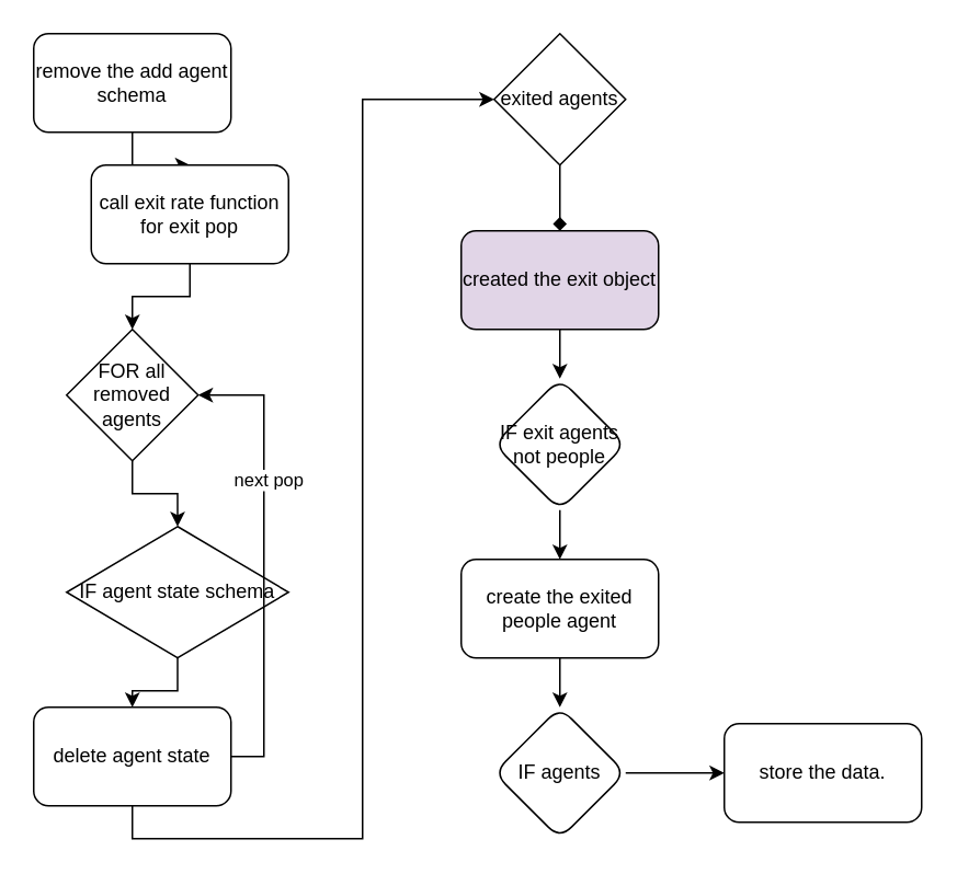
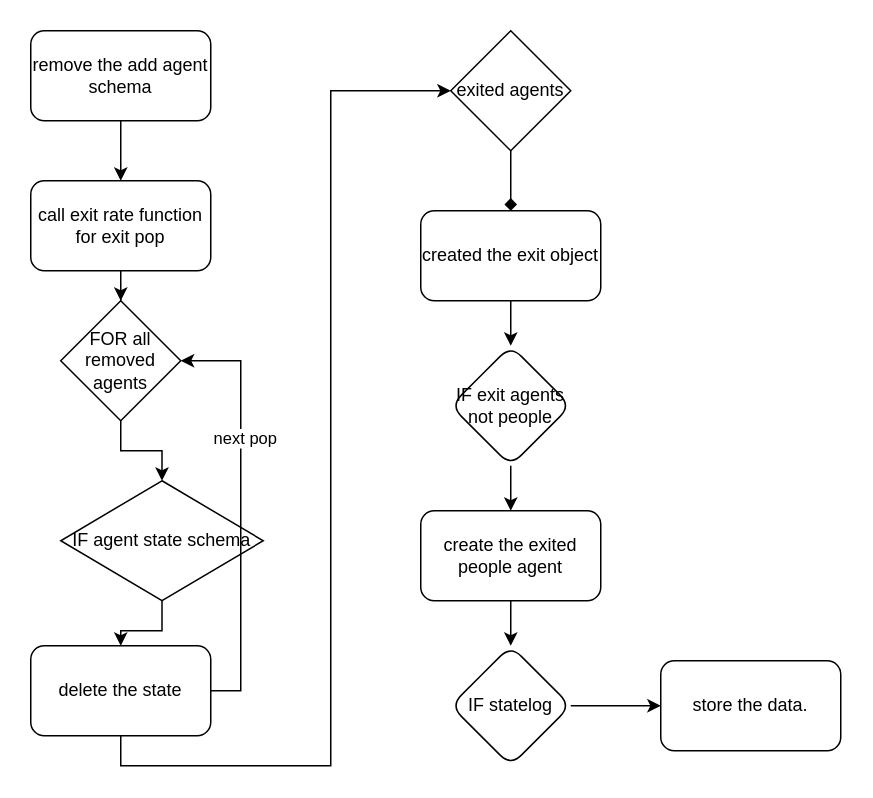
- <mxCell id="5" value="call exit rate function for exit pop" style="whiteSpace=wrap;html=1;rounded=1;" vertex="1" parent="1"><mxGeometry x="55" y="100" width="120" height="60" as="geometry" /></mxCell>
+ <mxCell id="5" value="call exit rate function for exit pop" style="whiteSpace=wrap;html=1;rounded=1;" vertex="1" parent="1"><mxGeometry x="20" y="120" width="120" height="60" as="geometry" /></mxCell>
- <mxCell id="17" value="created the exit object" style="rounded=1;whiteSpace=wrap;html=1;fillColor=#e1d5e7;" vertex="1" parent="1"><mxGeometry x="280" y="140" width="120" height="60" as="geometry" /></mxCell>
+ <mxCell id="17" value="created the exit object" style="rounded=1;whiteSpace=wrap;html=1;" vertex="1" parent="1"><mxGeometry x="280" y="140" width="120" height="60" as="geometry" /></mxCell>
- <mxCell id="13" value="delete agent state" style="rounded=1;whiteSpace=wrap;html=1;" vertex="1" parent="1"><mxGeometry x="20" y="430" width="120" height="60" as="geometry" /></mxCell>
+ <mxCell id="13" value="delete the state" style="rounded=1;whiteSpace=wrap;html=1;" vertex="1" parent="1"><mxGeometry x="20" y="430" width="120" height="60" as="geometry" /></mxCell>
- <mxCell id="23" value="IF agents" style="rhombus;whiteSpace=wrap;html=1;rounded=1;" vertex="1" parent="1"><mxGeometry x="300" y="430" width="80" height="80" as="geometry" /></mxCell>
+ <mxCell id="23" value="IF statelog" style="rhombus;whiteSpace=wrap;html=1;rounded=1;" vertex="1" parent="1"><mxGeometry x="300" y="430" width="80" height="80" as="geometry" /></mxCell>
